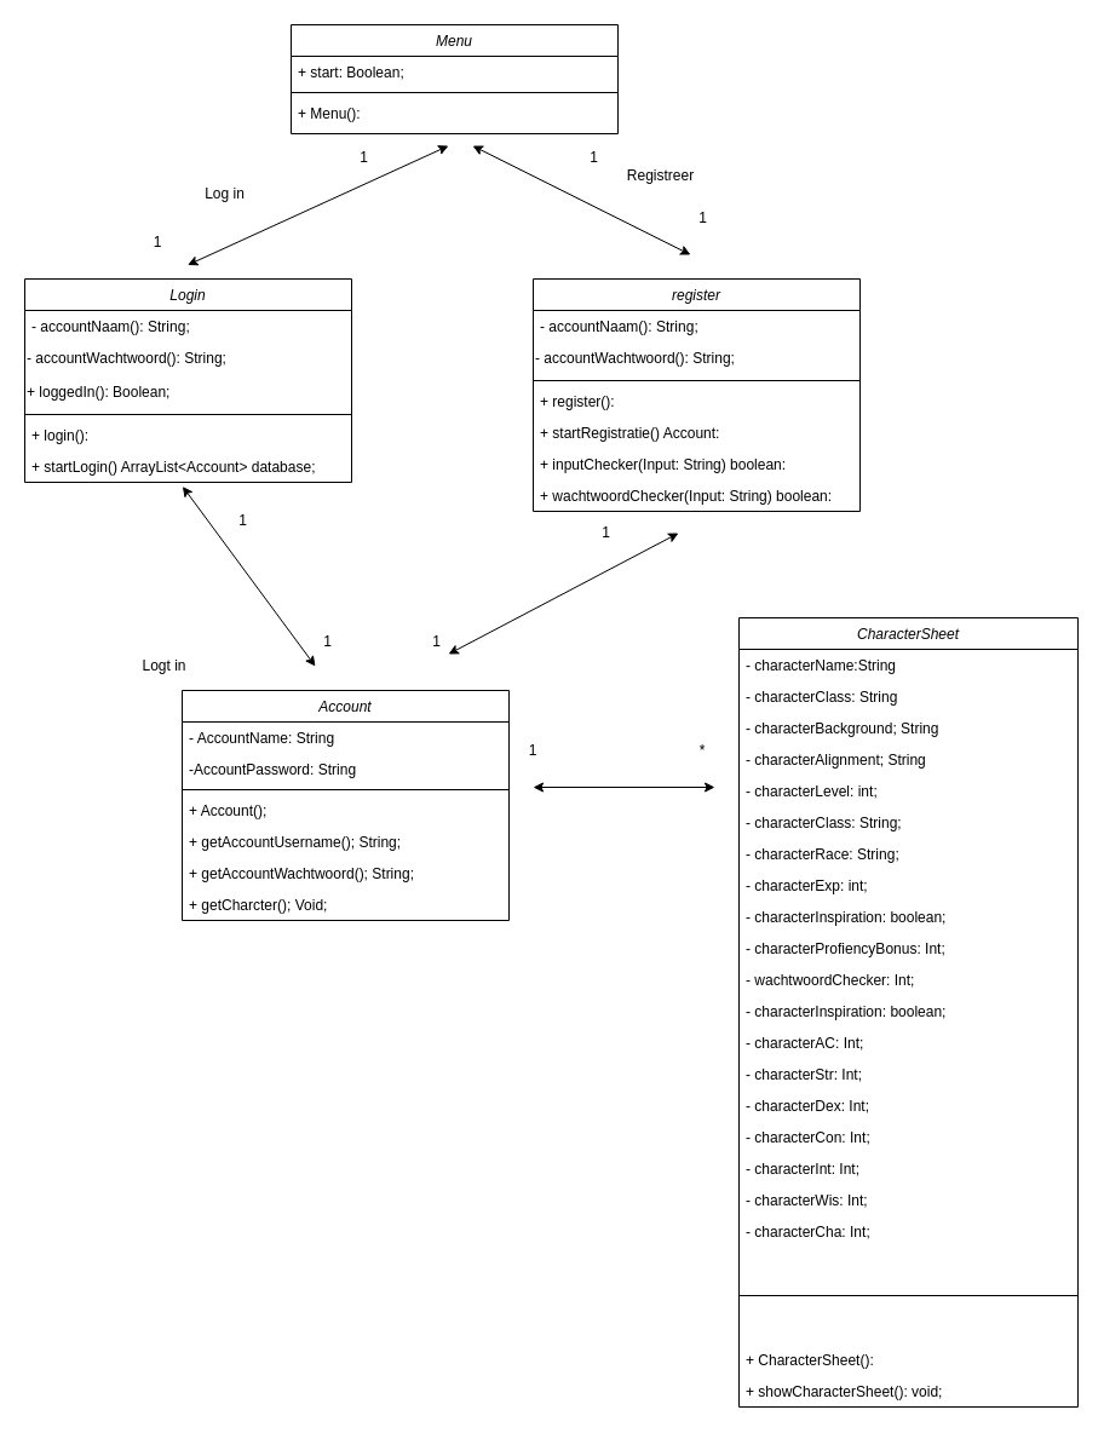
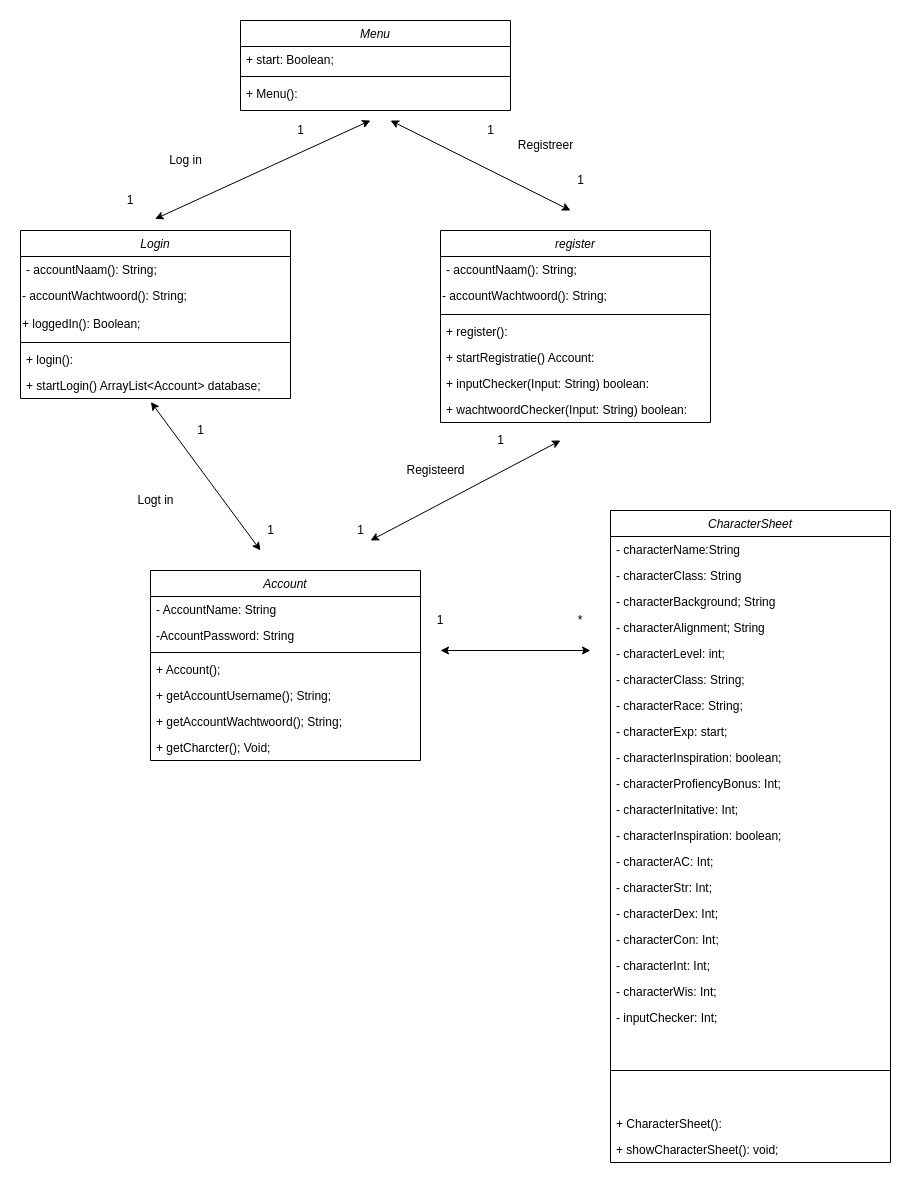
+ <mxCell id="65" value="Registeerd" style="text;html=1;align=center;verticalAlign=middle;resizable=0;points=[];autosize=1;strokeColor=none;" vertex="1" parent="1"><mxGeometry x="400" y="460" width="70" height="20" as="geometry" /></mxCell>
- <mxCell id="70" value="Logt in" style="text;html=1;align=center;verticalAlign=middle;resizable=0;points=[];autosize=1;strokeColor=none;" vertex="1" parent="1"><mxGeometry x="110" y="540" width="50" height="20" as="geometry" /></mxCell>
+ <mxCell id="70" value="Logt in" style="text;html=1;align=center;verticalAlign=middle;resizable=0;points=[];autosize=1;strokeColor=none;" vertex="1" parent="1"><mxGeometry x="130" y="490" width="50" height="20" as="geometry" /></mxCell>
- <mxCell id="18" value="- characterExp: int;" style="text;align=left;verticalAlign=top;spacingLeft=4;spacingRight=4;overflow=hidden;rotatable=0;points=[[0,0.5],[1,0.5]];portConstraint=eastwest;rounded=0;shadow=0;html=0;" vertex="1" parent="10"><mxGeometry y="208" width="280" height="26" as="geometry" /></mxCell>
+ <mxCell id="18" value="- characterExp: start;" style="text;align=left;verticalAlign=top;spacingLeft=4;spacingRight=4;overflow=hidden;rotatable=0;points=[[0,0.5],[1,0.5]];portConstraint=eastwest;rounded=0;shadow=0;html=0;" vertex="1" parent="10"><mxGeometry y="208" width="280" height="26" as="geometry" /></mxCell>
- <mxCell id="21" value="- wachtwoordChecker: Int;&#10;" style="text;align=left;verticalAlign=top;spacingLeft=4;spacingRight=4;overflow=hidden;rotatable=0;points=[[0,0.5],[1,0.5]];portConstraint=eastwest;rounded=0;shadow=0;html=0;" vertex="1" parent="10"><mxGeometry y="286" width="280" height="26" as="geometry" /></mxCell>
+ <mxCell id="21" value="- characterInitative: Int;&#10;" style="text;align=left;verticalAlign=top;spacingLeft=4;spacingRight=4;overflow=hidden;rotatable=0;points=[[0,0.5],[1,0.5]];portConstraint=eastwest;rounded=0;shadow=0;html=0;" vertex="1" parent="10"><mxGeometry y="286" width="280" height="26" as="geometry" /></mxCell>
- <mxCell id="29" value="- characterCha: Int;" style="text;align=left;verticalAlign=top;spacingLeft=4;spacingRight=4;overflow=hidden;rotatable=0;points=[[0,0.5],[1,0.5]];portConstraint=eastwest;rounded=0;shadow=0;html=0;" vertex="1" parent="10"><mxGeometry y="494" width="280" height="26" as="geometry" /></mxCell>
+ <mxCell id="29" value="- inputChecker: Int;" style="text;align=left;verticalAlign=top;spacingLeft=4;spacingRight=4;overflow=hidden;rotatable=0;points=[[0,0.5],[1,0.5]];portConstraint=eastwest;rounded=0;shadow=0;html=0;" vertex="1" parent="10"><mxGeometry y="494" width="280" height="26" as="geometry" /></mxCell>
